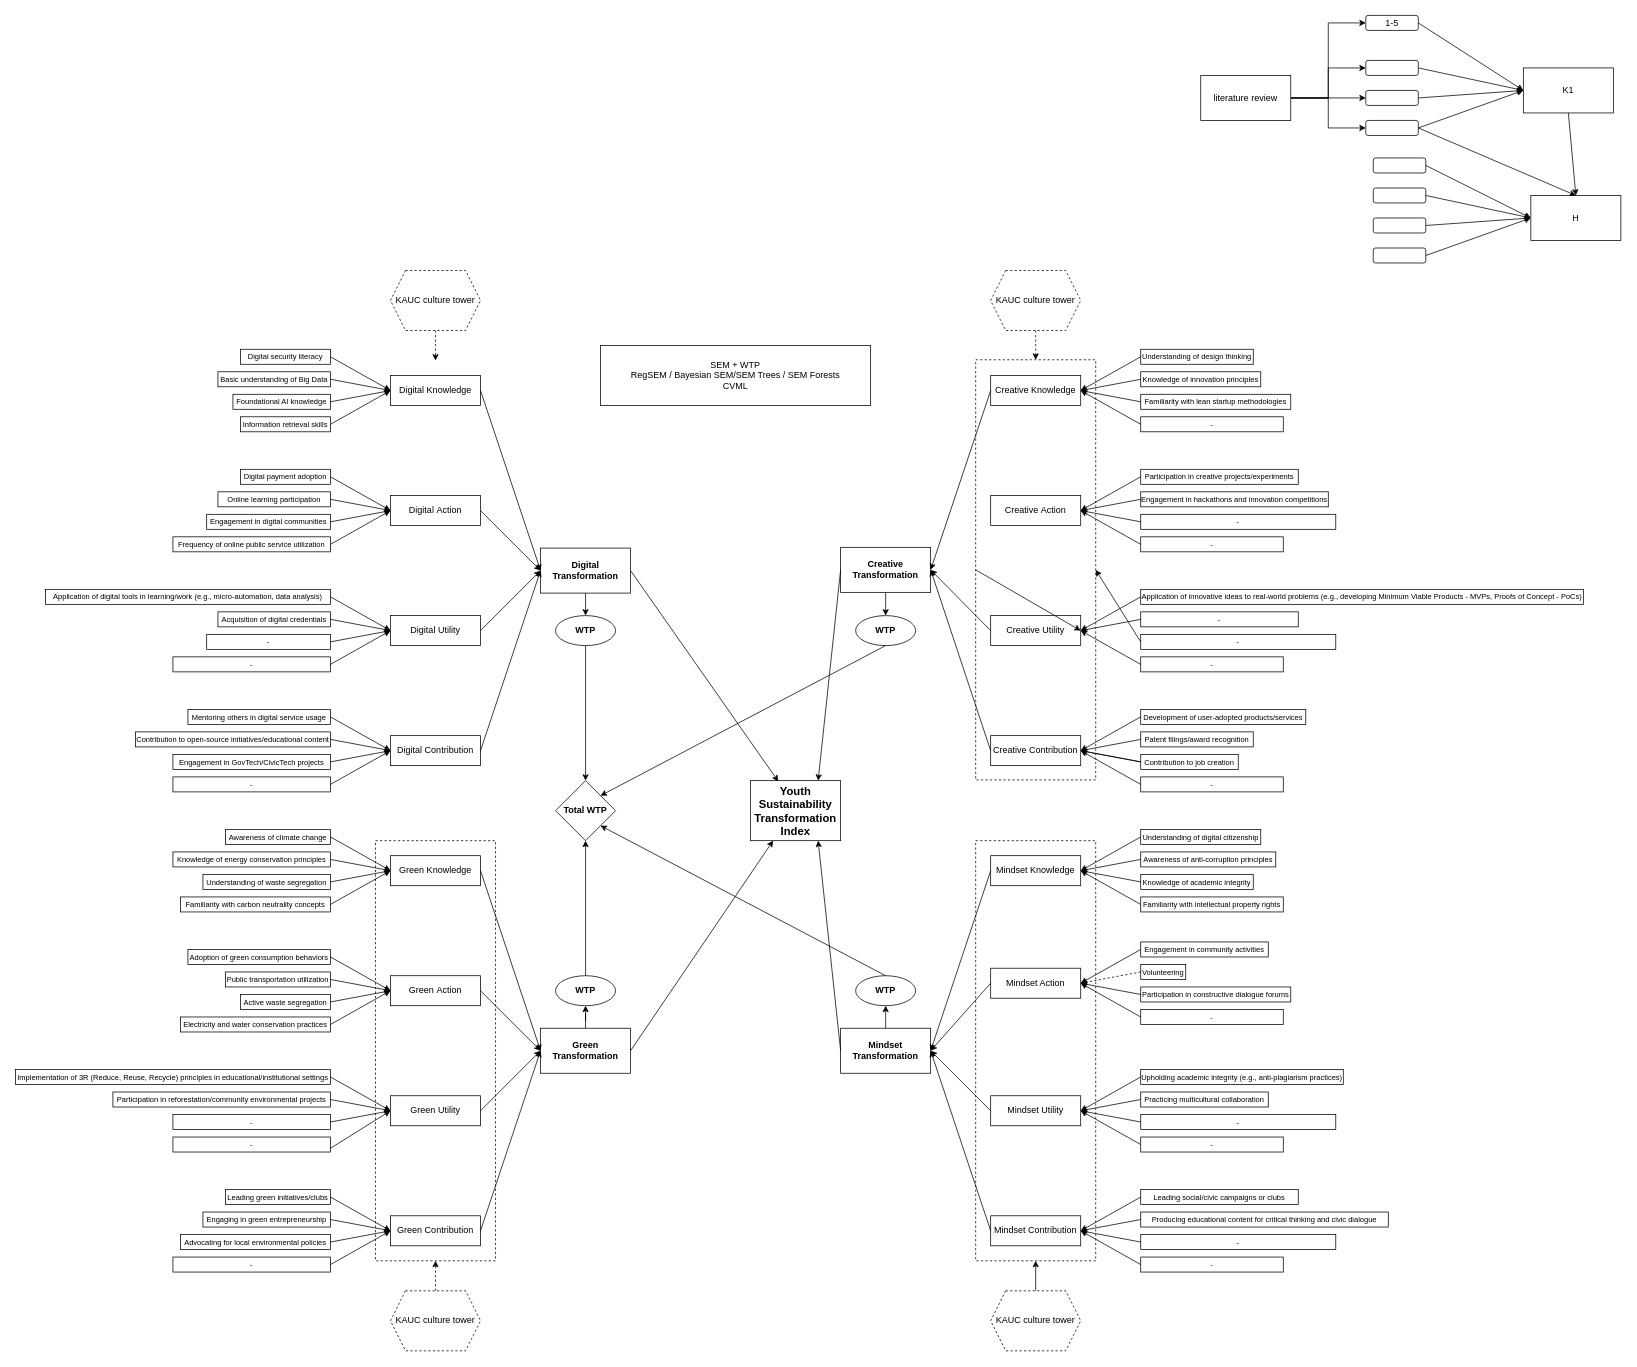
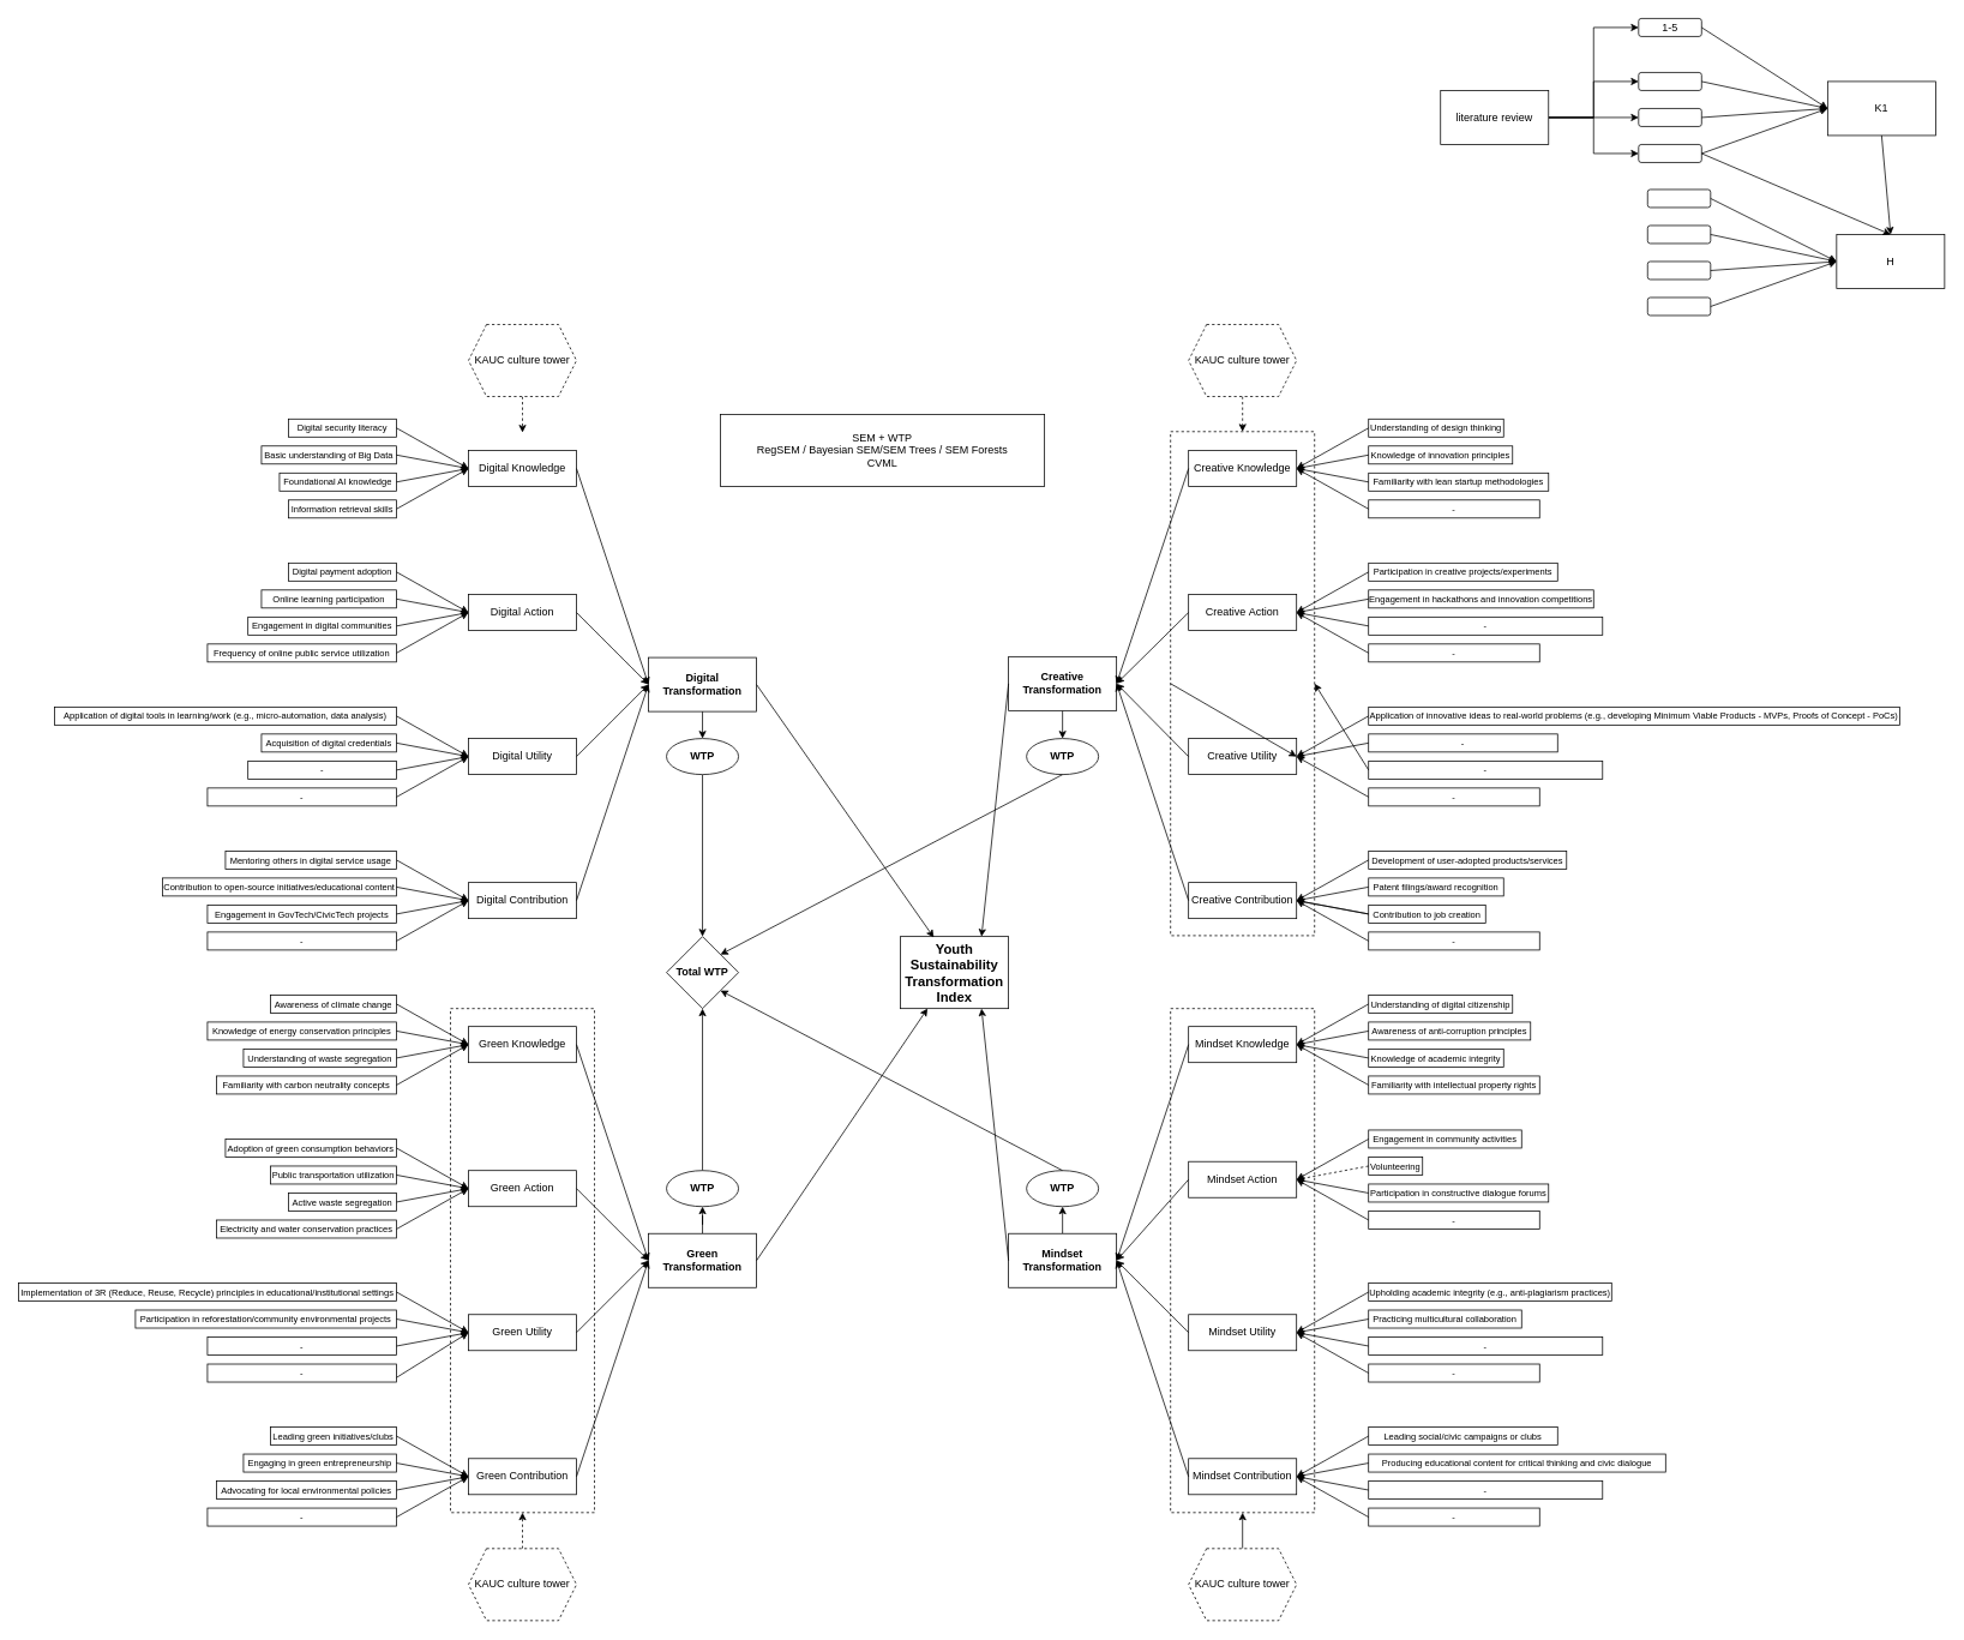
+ <mxCell id="41" value="" style="endArrow=classic;html=1;rounded=0;exitX=0;exitY=0.5;exitDx=0;exitDy=0;entryX=1;entryY=0.5;entryDx=0;entryDy=0;" parent="1" source="12" target="10" edge="1"><mxGeometry width="50" height="50" relative="1" as="geometry"><mxPoint x="1340" y="769" as="sourcePoint" /><mxPoint x="1290" y="769" as="targetPoint" /></mxGeometry></mxCell>
